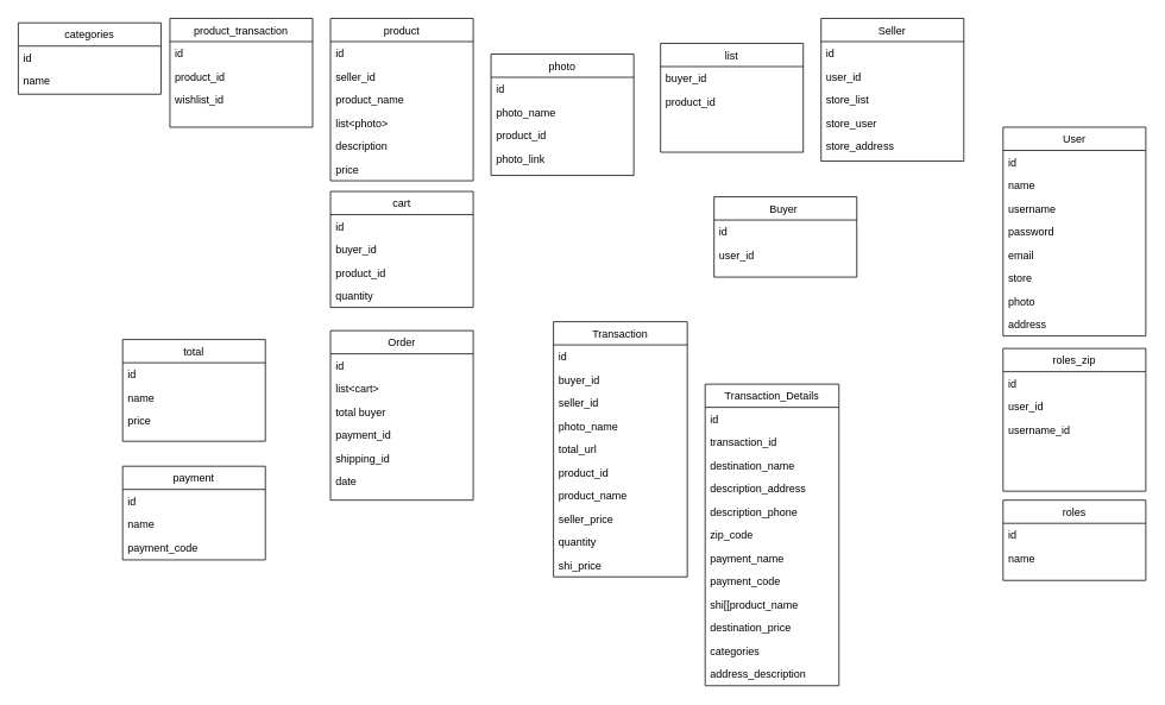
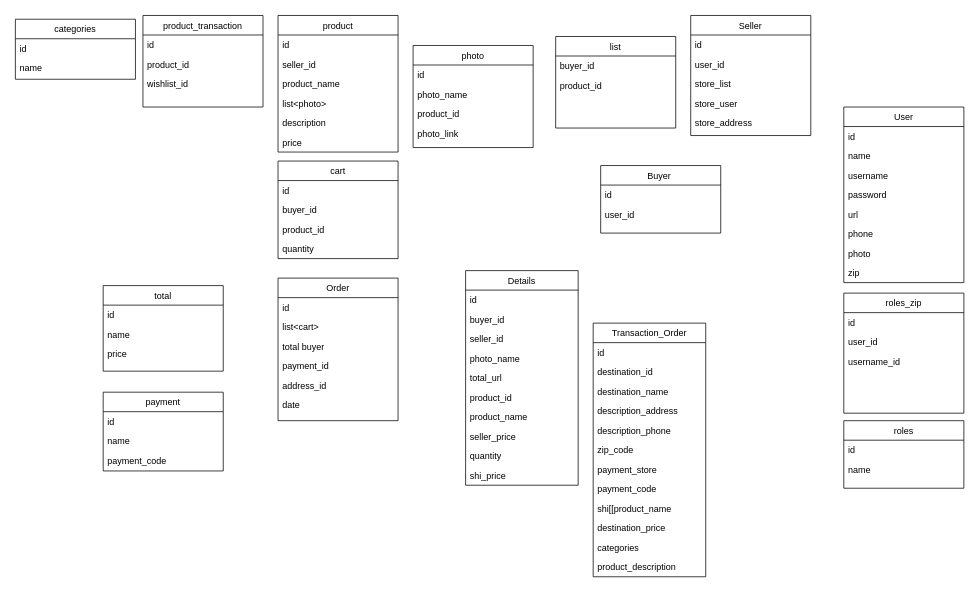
- <mxCell id="7" value="email" style="text;align=left;verticalAlign=top;spacingLeft=4;spacingRight=4;overflow=hidden;rotatable=0;points=[[0,0.5],[1,0.5]];portConstraint=eastwest;rounded=0;shadow=0;html=0;" parent="2" vertex="1"><mxGeometry y="130" width="160" height="26" as="geometry" /></mxCell>
+ <mxCell id="7" value="url" style="text;align=left;verticalAlign=top;spacingLeft=4;spacingRight=4;overflow=hidden;rotatable=0;points=[[0,0.5],[1,0.5]];portConstraint=eastwest;rounded=0;shadow=0;html=0;" parent="2" vertex="1"><mxGeometry y="130" width="160" height="26" as="geometry" /></mxCell>
- <mxCell id="8" value="store" style="text;align=left;verticalAlign=top;spacingLeft=4;spacingRight=4;overflow=hidden;rotatable=0;points=[[0,0.5],[1,0.5]];portConstraint=eastwest;rounded=0;shadow=0;html=0;" parent="2" vertex="1"><mxGeometry y="156" width="160" height="26" as="geometry" /></mxCell>
+ <mxCell id="8" value="phone" style="text;align=left;verticalAlign=top;spacingLeft=4;spacingRight=4;overflow=hidden;rotatable=0;points=[[0,0.5],[1,0.5]];portConstraint=eastwest;rounded=0;shadow=0;html=0;" parent="2" vertex="1"><mxGeometry y="156" width="160" height="26" as="geometry" /></mxCell>
- <mxCell id="10" value="address" style="text;align=left;verticalAlign=top;spacingLeft=4;spacingRight=4;overflow=hidden;rotatable=0;points=[[0,0.5],[1,0.5]];portConstraint=eastwest;rounded=0;shadow=0;html=0;" parent="2" vertex="1"><mxGeometry y="208" width="160" height="26" as="geometry" /></mxCell>
+ <mxCell id="10" value="zip" style="text;align=left;verticalAlign=top;spacingLeft=4;spacingRight=4;overflow=hidden;rotatable=0;points=[[0,0.5],[1,0.5]];portConstraint=eastwest;rounded=0;shadow=0;html=0;" parent="2" vertex="1"><mxGeometry y="208" width="160" height="26" as="geometry" /></mxCell>
- <mxCell id="69" value="Transaction" style="swimlane;fontStyle=0;align=center;verticalAlign=top;childLayout=stackLayout;horizontal=1;startSize=26;horizontalStack=0;resizeParent=1;resizeLast=0;collapsible=1;marginBottom=0;rounded=0;shadow=0;strokeWidth=1;" vertex="1" parent="1"><mxGeometry x="620" y="360" width="150" height="286" as="geometry"><mxRectangle x="210" y="540" width="160" height="26" as="alternateBounds" /></mxGeometry></mxCell>
+ <mxCell id="69" value="Details" style="swimlane;fontStyle=0;align=center;verticalAlign=top;childLayout=stackLayout;horizontal=1;startSize=26;horizontalStack=0;resizeParent=1;resizeLast=0;collapsible=1;marginBottom=0;rounded=0;shadow=0;strokeWidth=1;" vertex="1" parent="1"><mxGeometry x="620" y="360" width="150" height="286" as="geometry"><mxRectangle x="210" y="540" width="160" height="26" as="alternateBounds" /></mxGeometry></mxCell>
- <mxCell id="80" value="Transaction_Details" style="swimlane;fontStyle=0;align=center;verticalAlign=top;childLayout=stackLayout;horizontal=1;startSize=26;horizontalStack=0;resizeParent=1;resizeLast=0;collapsible=1;marginBottom=0;rounded=0;shadow=0;strokeWidth=1;" vertex="1" parent="1"><mxGeometry x="790" y="430" width="150" height="338" as="geometry"><mxRectangle x="210" y="540" width="160" height="26" as="alternateBounds" /></mxGeometry></mxCell>
+ <mxCell id="80" value="Transaction_Order" style="swimlane;fontStyle=0;align=center;verticalAlign=top;childLayout=stackLayout;horizontal=1;startSize=26;horizontalStack=0;resizeParent=1;resizeLast=0;collapsible=1;marginBottom=0;rounded=0;shadow=0;strokeWidth=1;" vertex="1" parent="1"><mxGeometry x="790" y="430" width="150" height="338" as="geometry"><mxRectangle x="210" y="540" width="160" height="26" as="alternateBounds" /></mxGeometry></mxCell>
- <mxCell id="82" value="transaction_id" style="text;align=left;verticalAlign=top;spacingLeft=4;spacingRight=4;overflow=hidden;rotatable=0;points=[[0,0.5],[1,0.5]];portConstraint=eastwest;rounded=0;shadow=0;html=0;" vertex="1" parent="80"><mxGeometry y="52" width="150" height="26" as="geometry" /></mxCell>
+ <mxCell id="82" value="destination_id" style="text;align=left;verticalAlign=top;spacingLeft=4;spacingRight=4;overflow=hidden;rotatable=0;points=[[0,0.5],[1,0.5]];portConstraint=eastwest;rounded=0;shadow=0;html=0;" vertex="1" parent="80"><mxGeometry y="52" width="150" height="26" as="geometry" /></mxCell>
- <mxCell id="47" value="shipping_id" style="text;align=left;verticalAlign=top;spacingLeft=4;spacingRight=4;overflow=hidden;rotatable=0;points=[[0,0.5],[1,0.5]];portConstraint=eastwest;rounded=0;shadow=0;html=0;" parent="42" vertex="1"><mxGeometry y="130" width="160" height="26" as="geometry" /></mxCell>
+ <mxCell id="47" value="address_id" style="text;align=left;verticalAlign=top;spacingLeft=4;spacingRight=4;overflow=hidden;rotatable=0;points=[[0,0.5],[1,0.5]];portConstraint=eastwest;rounded=0;shadow=0;html=0;" parent="42" vertex="1"><mxGeometry y="130" width="160" height="26" as="geometry" /></mxCell>
- <mxCell id="87" value="payment_name" style="text;align=left;verticalAlign=top;spacingLeft=4;spacingRight=4;overflow=hidden;rotatable=0;points=[[0,0.5],[1,0.5]];portConstraint=eastwest;rounded=0;shadow=0;html=0;" vertex="1" parent="80"><mxGeometry y="182" width="150" height="26" as="geometry" /></mxCell>
+ <mxCell id="87" value="payment_store" style="text;align=left;verticalAlign=top;spacingLeft=4;spacingRight=4;overflow=hidden;rotatable=0;points=[[0,0.5],[1,0.5]];portConstraint=eastwest;rounded=0;shadow=0;html=0;" vertex="1" parent="80"><mxGeometry y="182" width="150" height="26" as="geometry" /></mxCell>
- <mxCell id="92" value="address_description" style="text;align=left;verticalAlign=top;spacingLeft=4;spacingRight=4;overflow=hidden;rotatable=0;points=[[0,0.5],[1,0.5]];portConstraint=eastwest;rounded=0;shadow=0;html=0;" vertex="1" parent="80"><mxGeometry y="312" width="150" height="26" as="geometry" /></mxCell>
+ <mxCell id="92" value="product_description" style="text;align=left;verticalAlign=top;spacingLeft=4;spacingRight=4;overflow=hidden;rotatable=0;points=[[0,0.5],[1,0.5]];portConstraint=eastwest;rounded=0;shadow=0;html=0;" vertex="1" parent="80"><mxGeometry y="312" width="150" height="26" as="geometry" /></mxCell>
